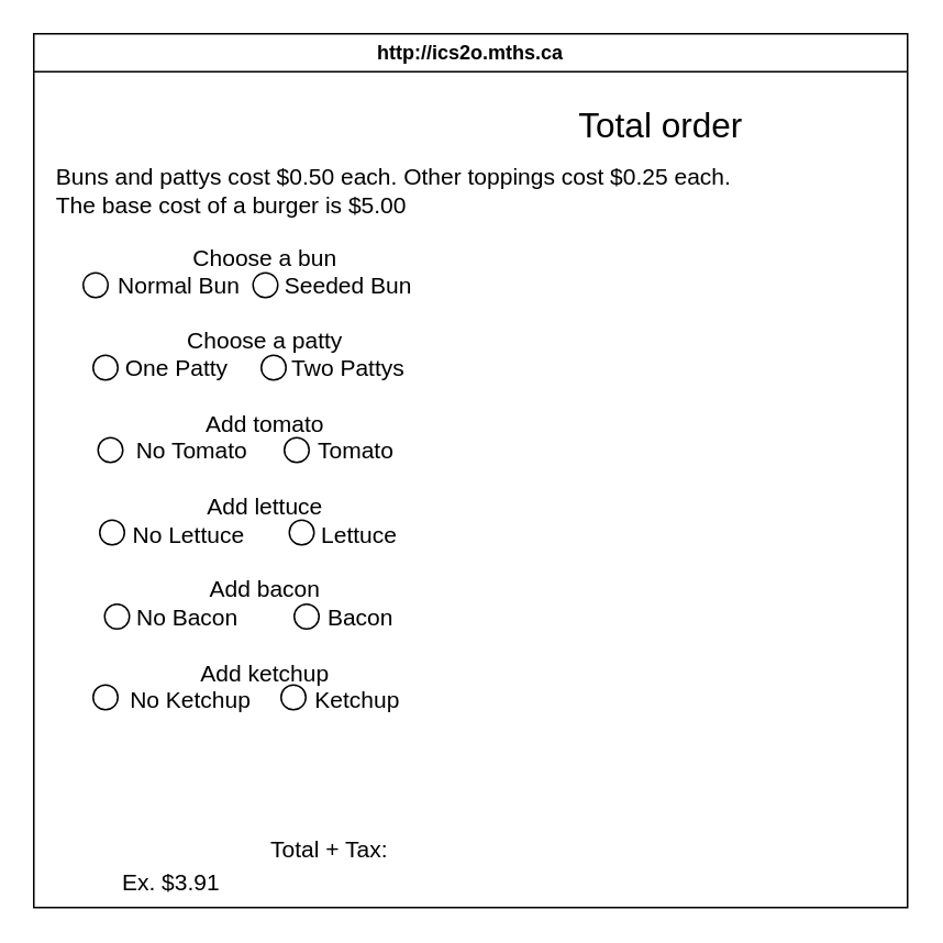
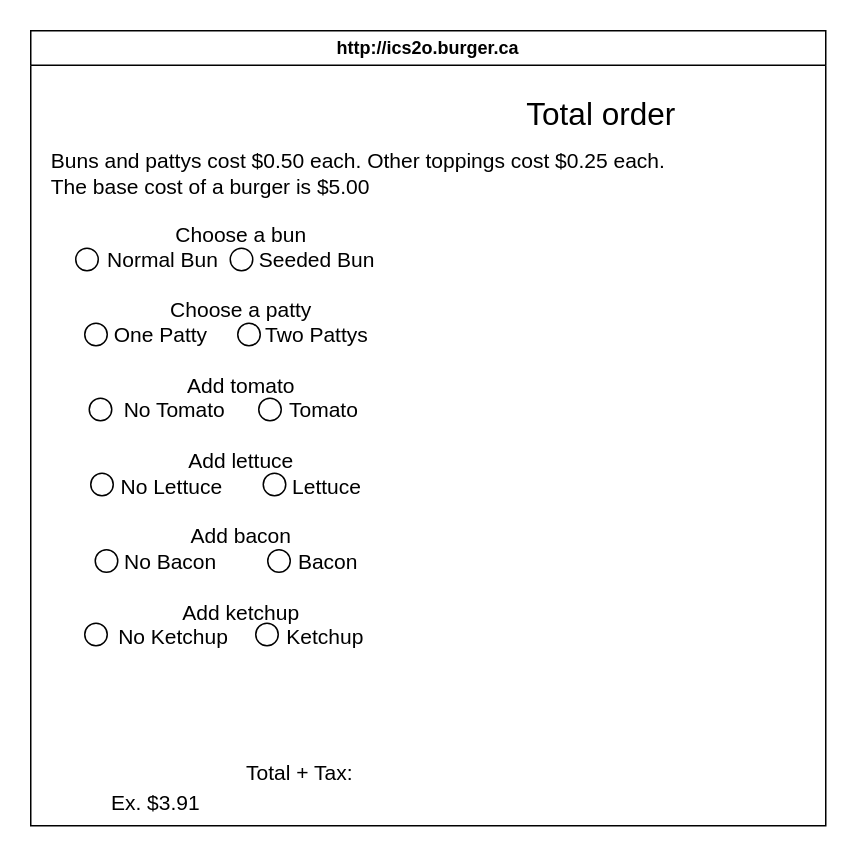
- <mxCell id="2" value="http://ics2o.mths.ca" style="swimlane;whiteSpace=wrap;html=1;" vertex="1" parent="1"><mxGeometry x="20" y="20" width="530" height="530" as="geometry" /></mxCell>
+ <mxCell id="2" value="http://ics2o.burger.ca" style="swimlane;whiteSpace=wrap;html=1;" vertex="1" parent="1"><mxGeometry x="20" y="20" width="530" height="530" as="geometry" /></mxCell>
